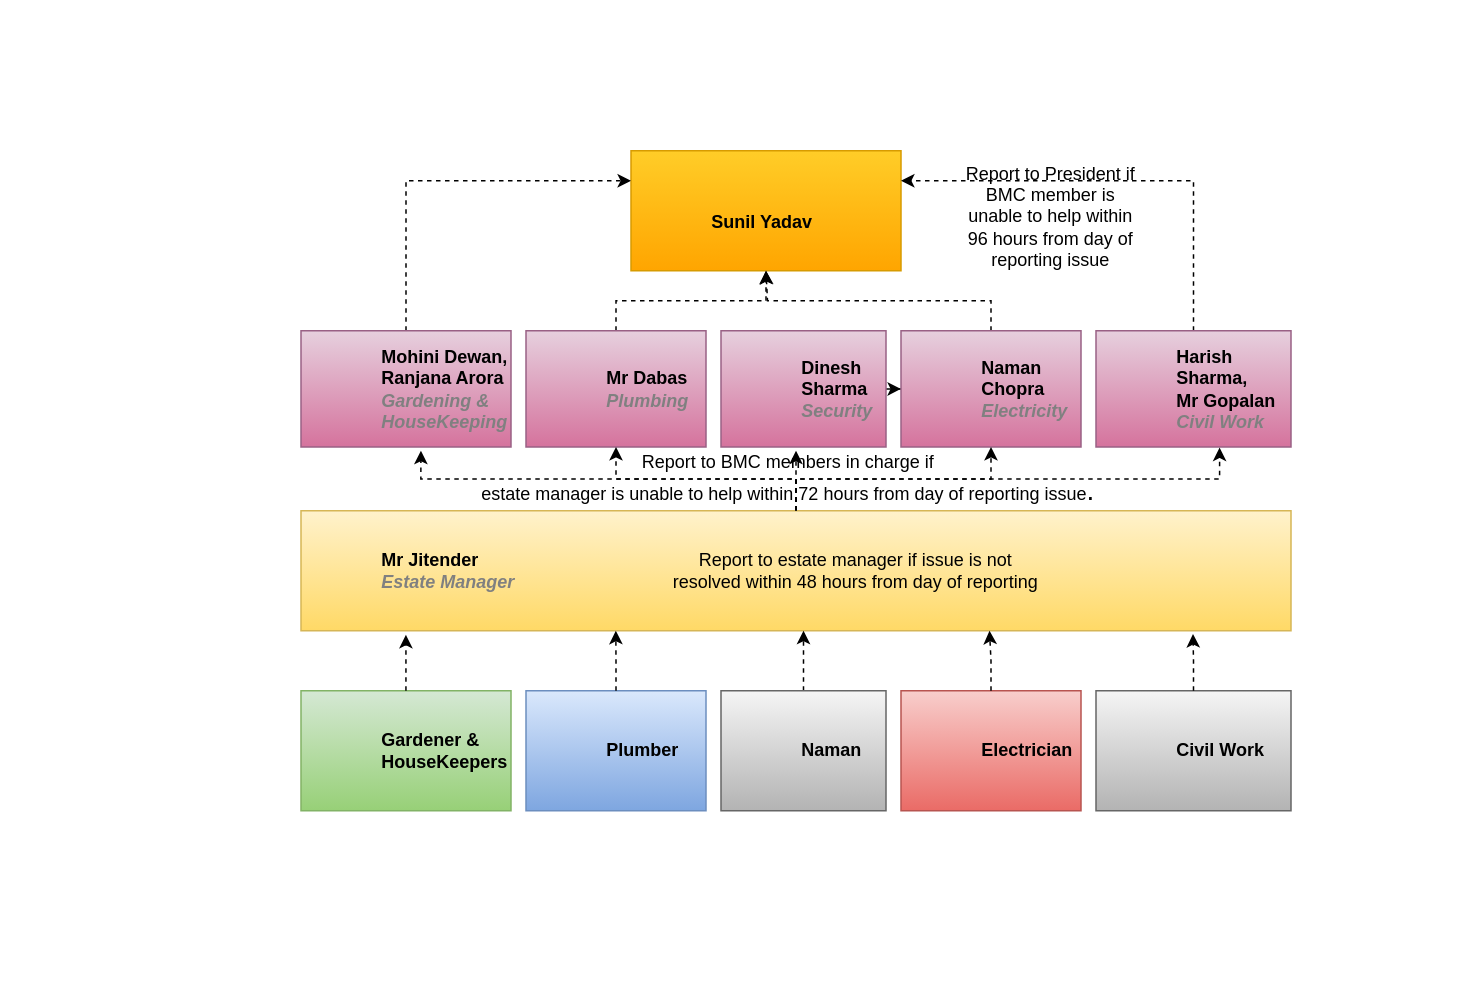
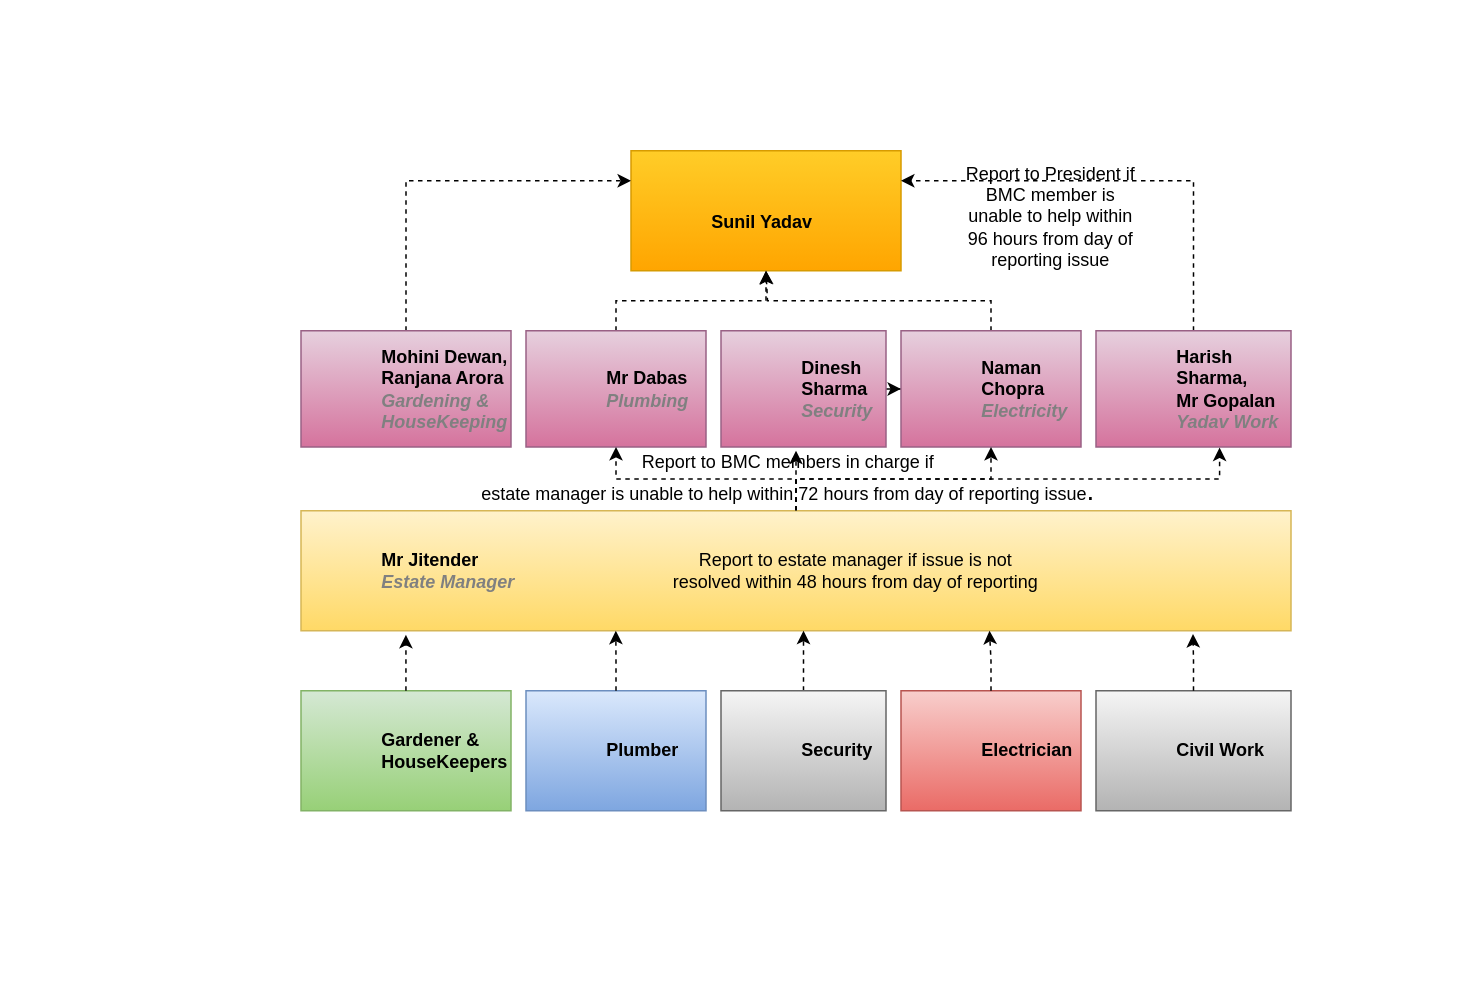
- <mxCell id="12" value="Harish Sharma,&lt;br&gt;Mr Gopalan&lt;br&gt;&lt;font color=&quot;#808080&quot;&gt;&lt;i&gt;Civil Work&lt;/i&gt;&lt;/font&gt;" style="label;image=https://cdn3.iconfinder.com/data/icons/user-avatars-1/512/users-2-128.png;whiteSpace=wrap;html=1;rounded=0;glass=0;fillColor=#e6d0de;gradientColor=#d5739d;strokeColor=#996185;" parent="1" vertex="1"><mxGeometry x="730" y="220" width="130" height="77.5" as="geometry" /></mxCell>
+ <mxCell id="12" value="Harish Sharma,&lt;br&gt;Mr Gopalan&lt;br&gt;&lt;font color=&quot;#808080&quot;&gt;&lt;i&gt;Yadav Work&lt;/i&gt;&lt;/font&gt;" style="label;image=https://cdn3.iconfinder.com/data/icons/user-avatars-1/512/users-2-128.png;whiteSpace=wrap;html=1;rounded=0;glass=0;fillColor=#e6d0de;gradientColor=#d5739d;strokeColor=#996185;" parent="1" vertex="1"><mxGeometry x="730" y="220" width="130" height="77.5" as="geometry" /></mxCell>
- <mxCell id="27" style="edgeStyle=orthogonalEdgeStyle;rounded=0;orthogonalLoop=1;jettySize=auto;html=1;entryX=0.571;entryY=1.032;entryDx=0;entryDy=0;entryPerimeter=0;dashed=1;strokeWidth=1;" parent="1" source="16" target="4" edge="1"><mxGeometry relative="1" as="geometry" /></mxCell>
- <mxCell id="20" value="Naman" style="label;image=https://cdn3.iconfinder.com/data/icons/user-avatars-1/512/users-10-3-128.png;whiteSpace=wrap;html=1;rounded=0;glass=0;treeFolding=1;treeMoving=1;fillColor=#f5f5f5;strokeColor=#666666;gradientColor=#b3b3b3;" parent="1" vertex="1"><mxGeometry x="480" y="460" width="110" height="80" as="geometry" /></mxCell>
+ <mxCell id="20" value="Security" style="label;image=https://cdn3.iconfinder.com/data/icons/user-avatars-1/512/users-10-3-128.png;whiteSpace=wrap;html=1;rounded=0;glass=0;treeFolding=1;treeMoving=1;fillColor=#f5f5f5;strokeColor=#666666;gradientColor=#b3b3b3;" parent="1" vertex="1"><mxGeometry x="480" y="460" width="110" height="80" as="geometry" /></mxCell>
